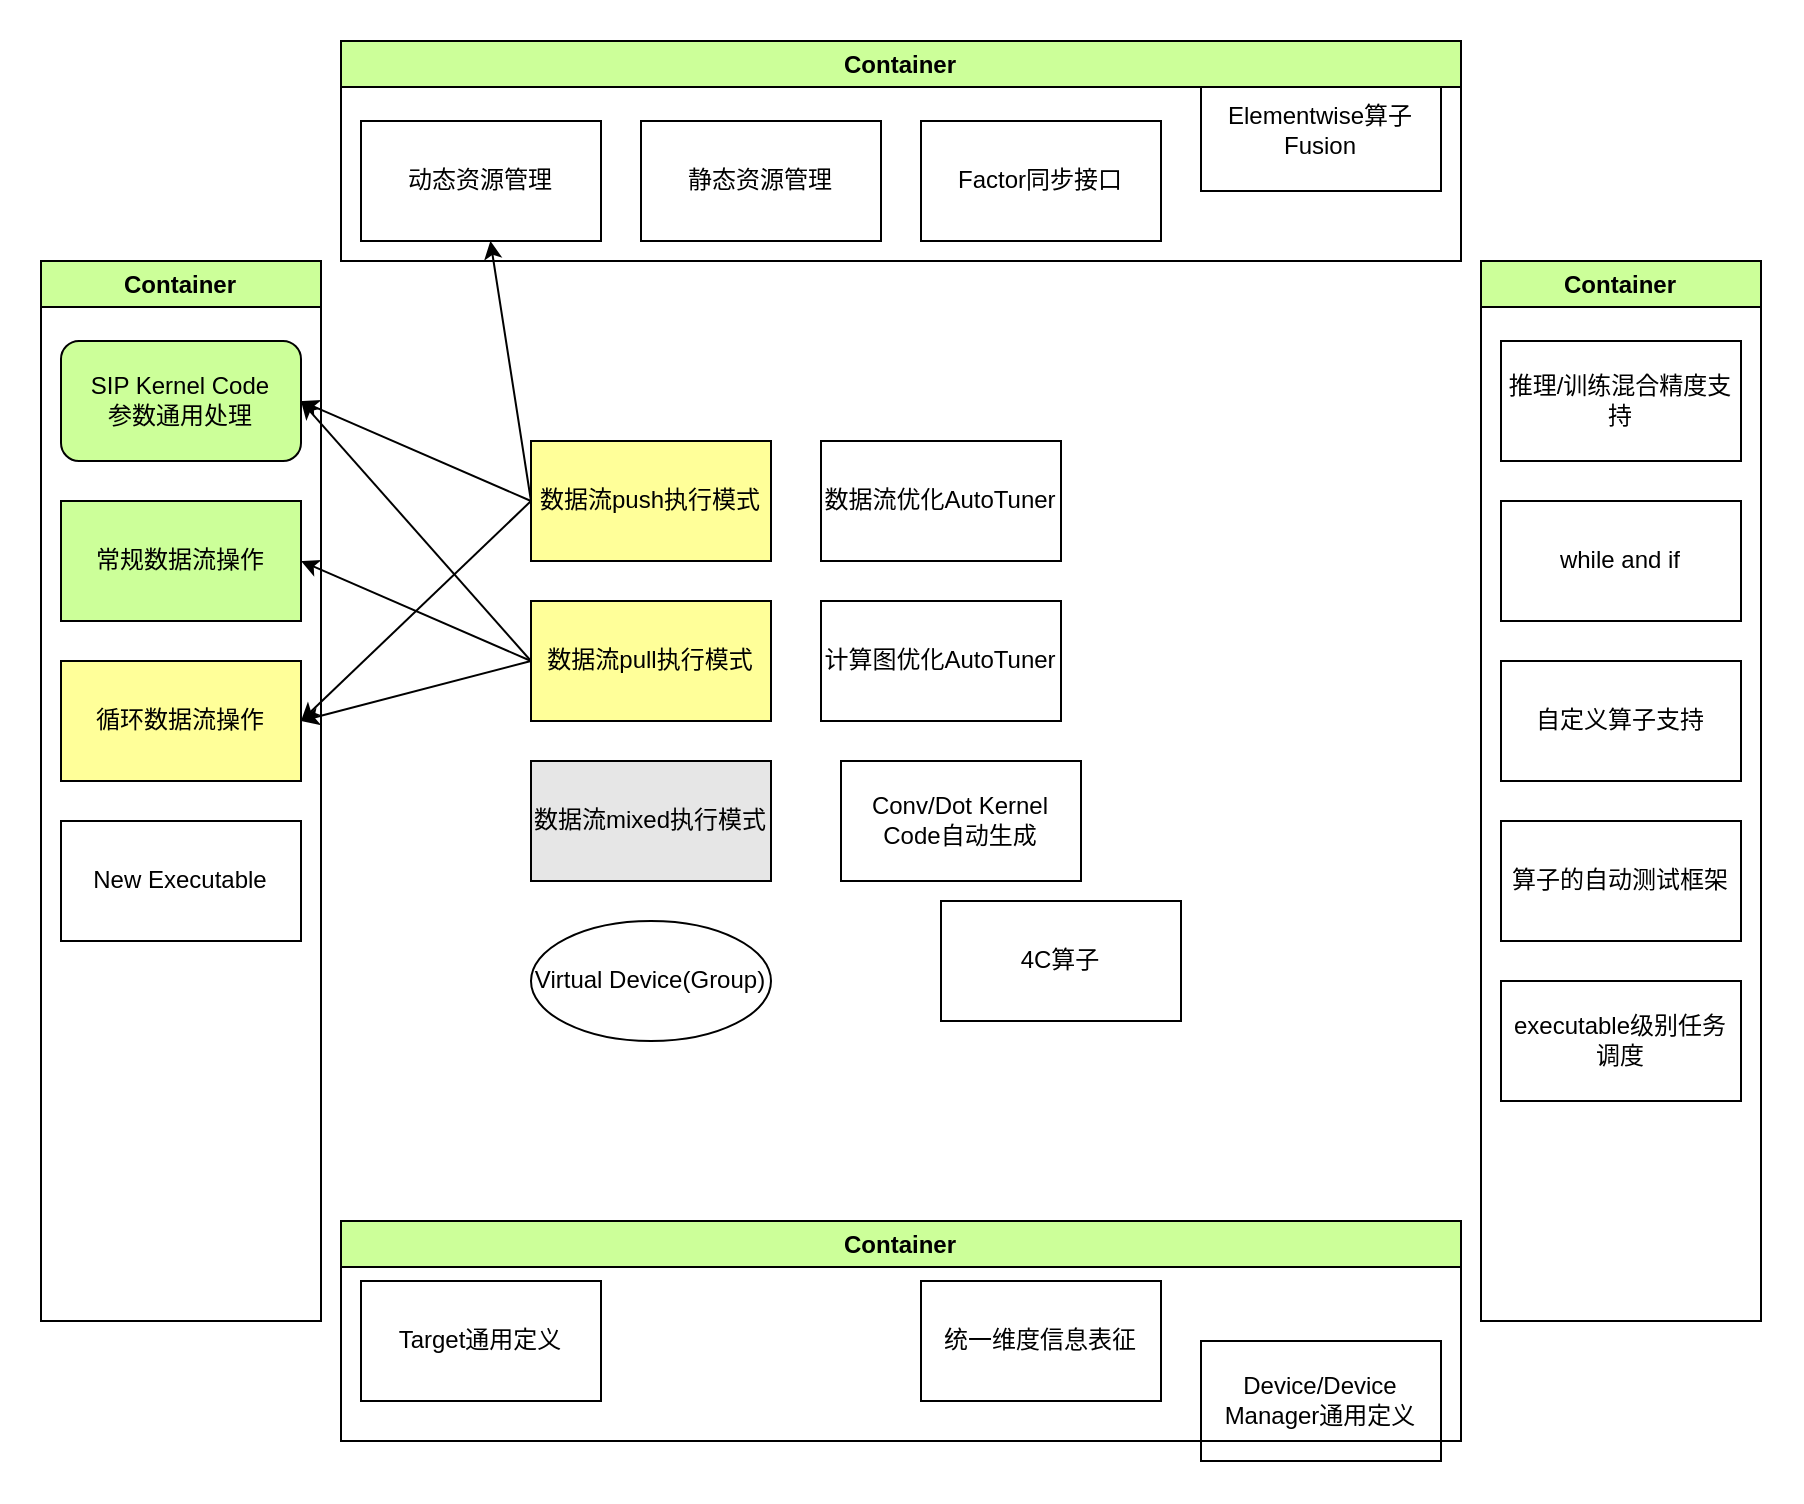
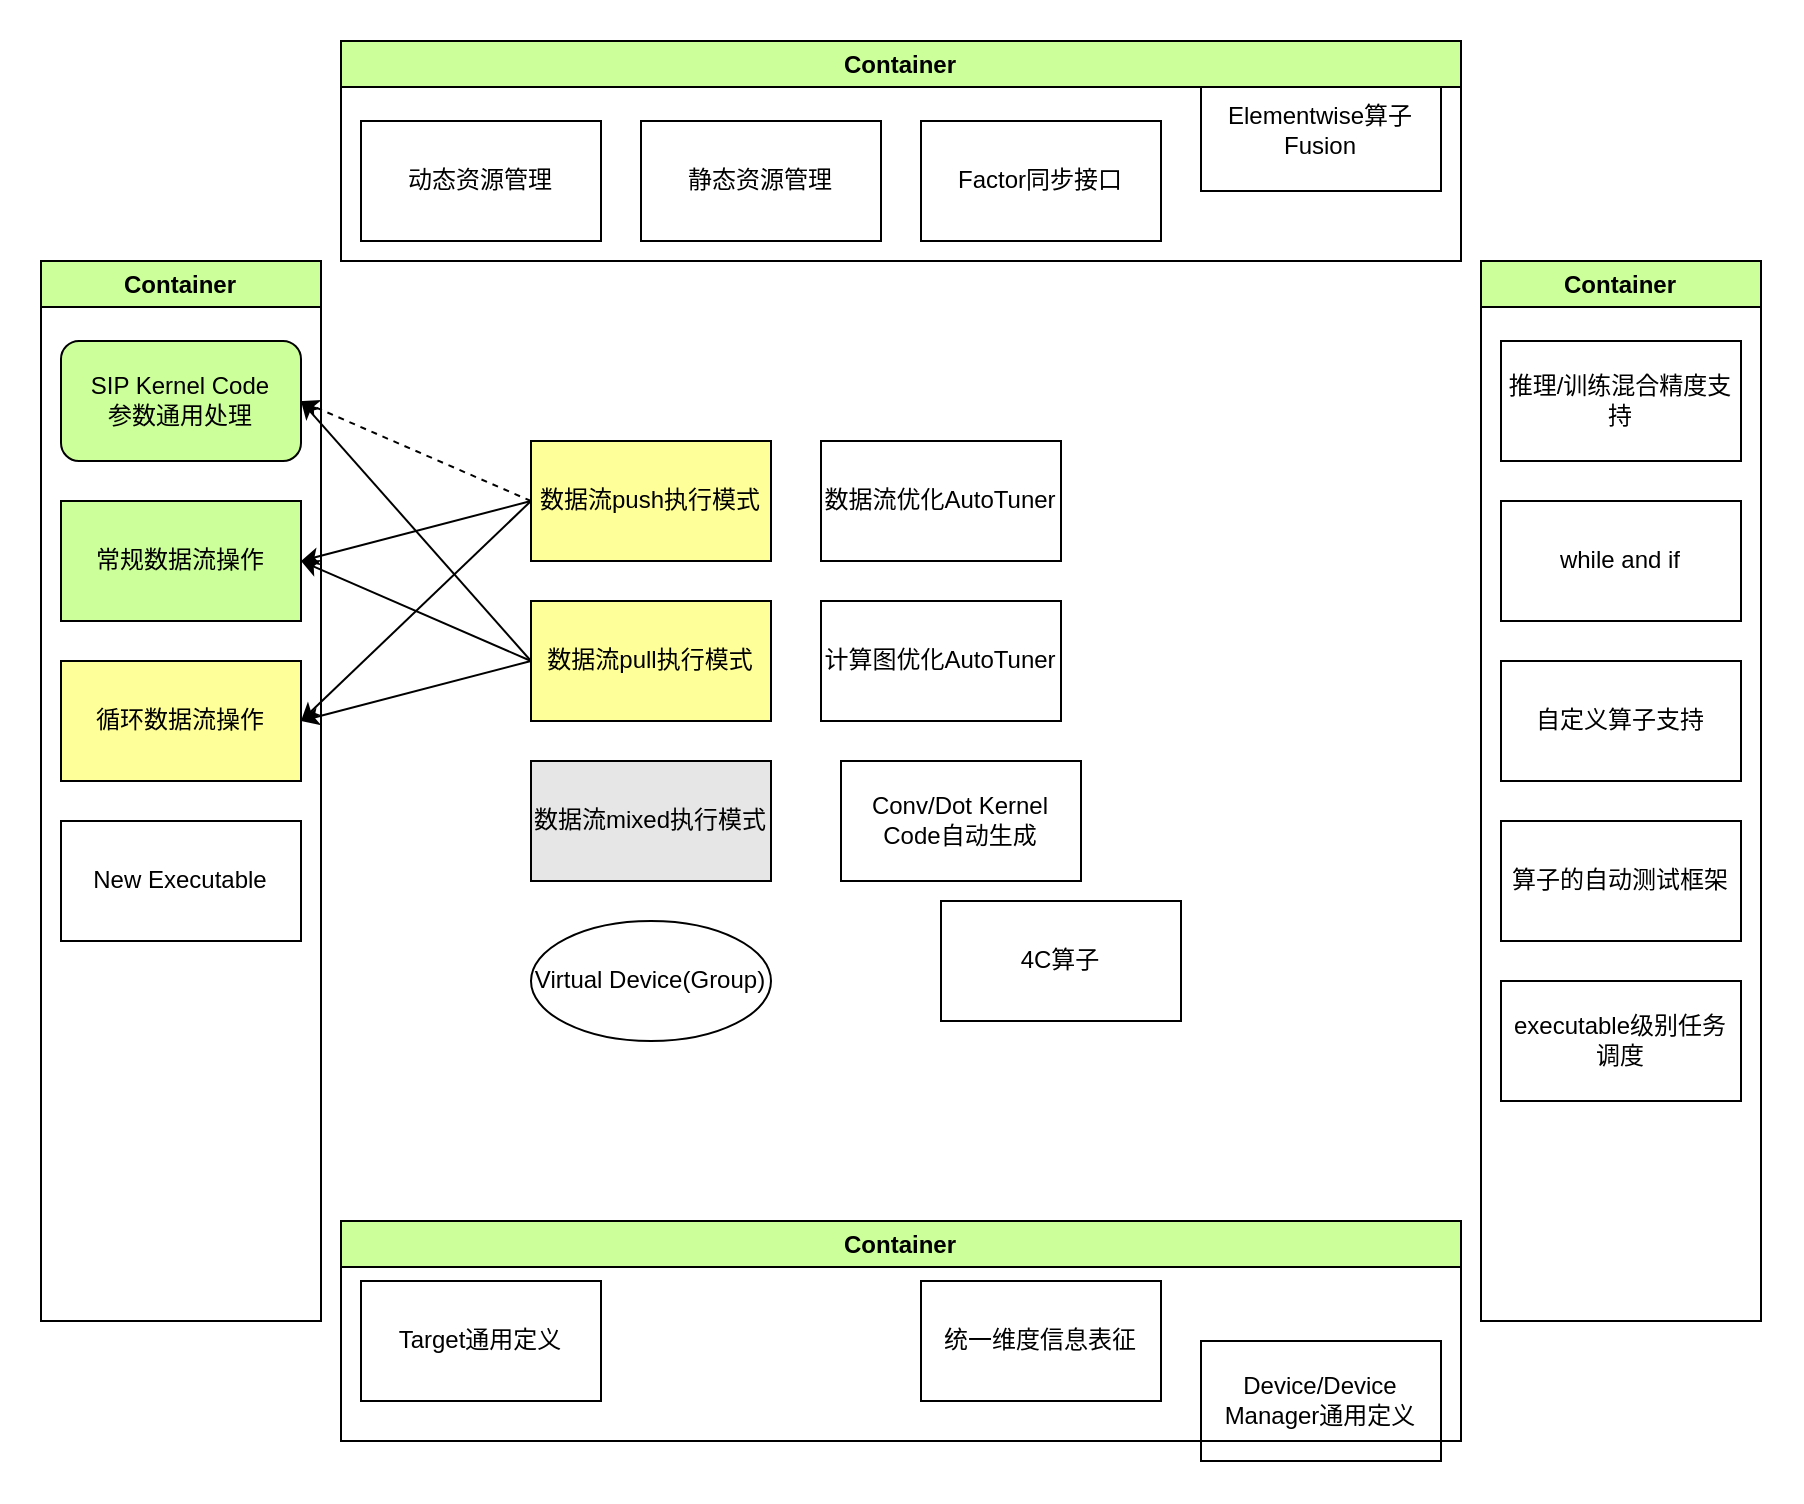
- <mxCell id="4" style="rounded=0;orthogonalLoop=1;jettySize=auto;html=1;exitX=0;exitY=0.5;exitDx=0;exitDy=0;" edge="1" parent="1" source="7" target="26"><mxGeometry relative="1" as="geometry" /></mxCell>
+ <mxCell id="4" style="rounded=0;orthogonalLoop=1;jettySize=auto;html=1;exitX=0;exitY=0.5;exitDx=0;exitDy=0;entryX=1;entryY=0.5;entryDx=0;entryDy=0;" edge="1" parent="1" source="7" target="2"><mxGeometry relative="1" as="geometry" /></mxCell>
- <mxCell id="6" style="edgeStyle=none;rounded=0;orthogonalLoop=1;jettySize=auto;html=1;exitX=0;exitY=0.5;exitDx=0;exitDy=0;entryX=1;entryY=0.5;entryDx=0;entryDy=0;" edge="1" parent="1" source="7" target="13"><mxGeometry relative="1" as="geometry" /></mxCell>
+ <mxCell id="6" style="edgeStyle=none;rounded=0;orthogonalLoop=1;jettySize=auto;html=1;exitX=0;exitY=0.5;exitDx=0;exitDy=0;entryX=1;entryY=0.5;entryDx=0;entryDy=0;dashed=1;" edge="1" parent="1" source="7" target="13"><mxGeometry relative="1" as="geometry" /></mxCell>
